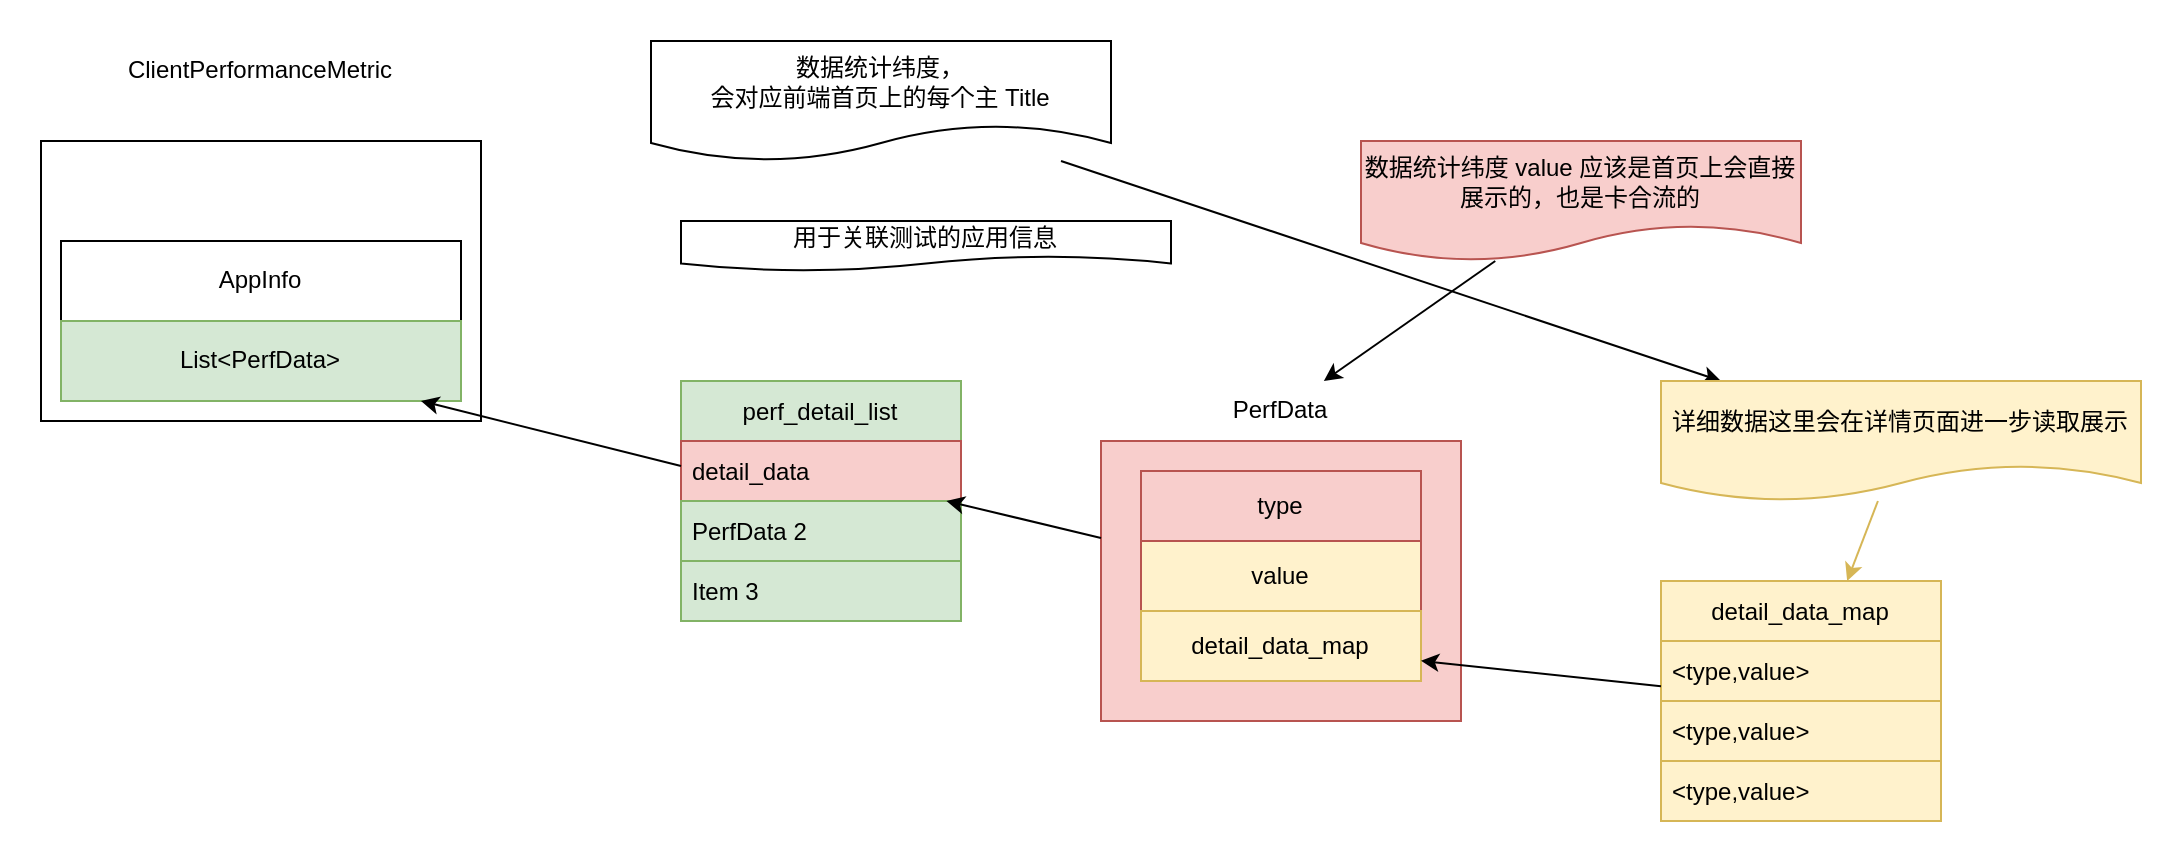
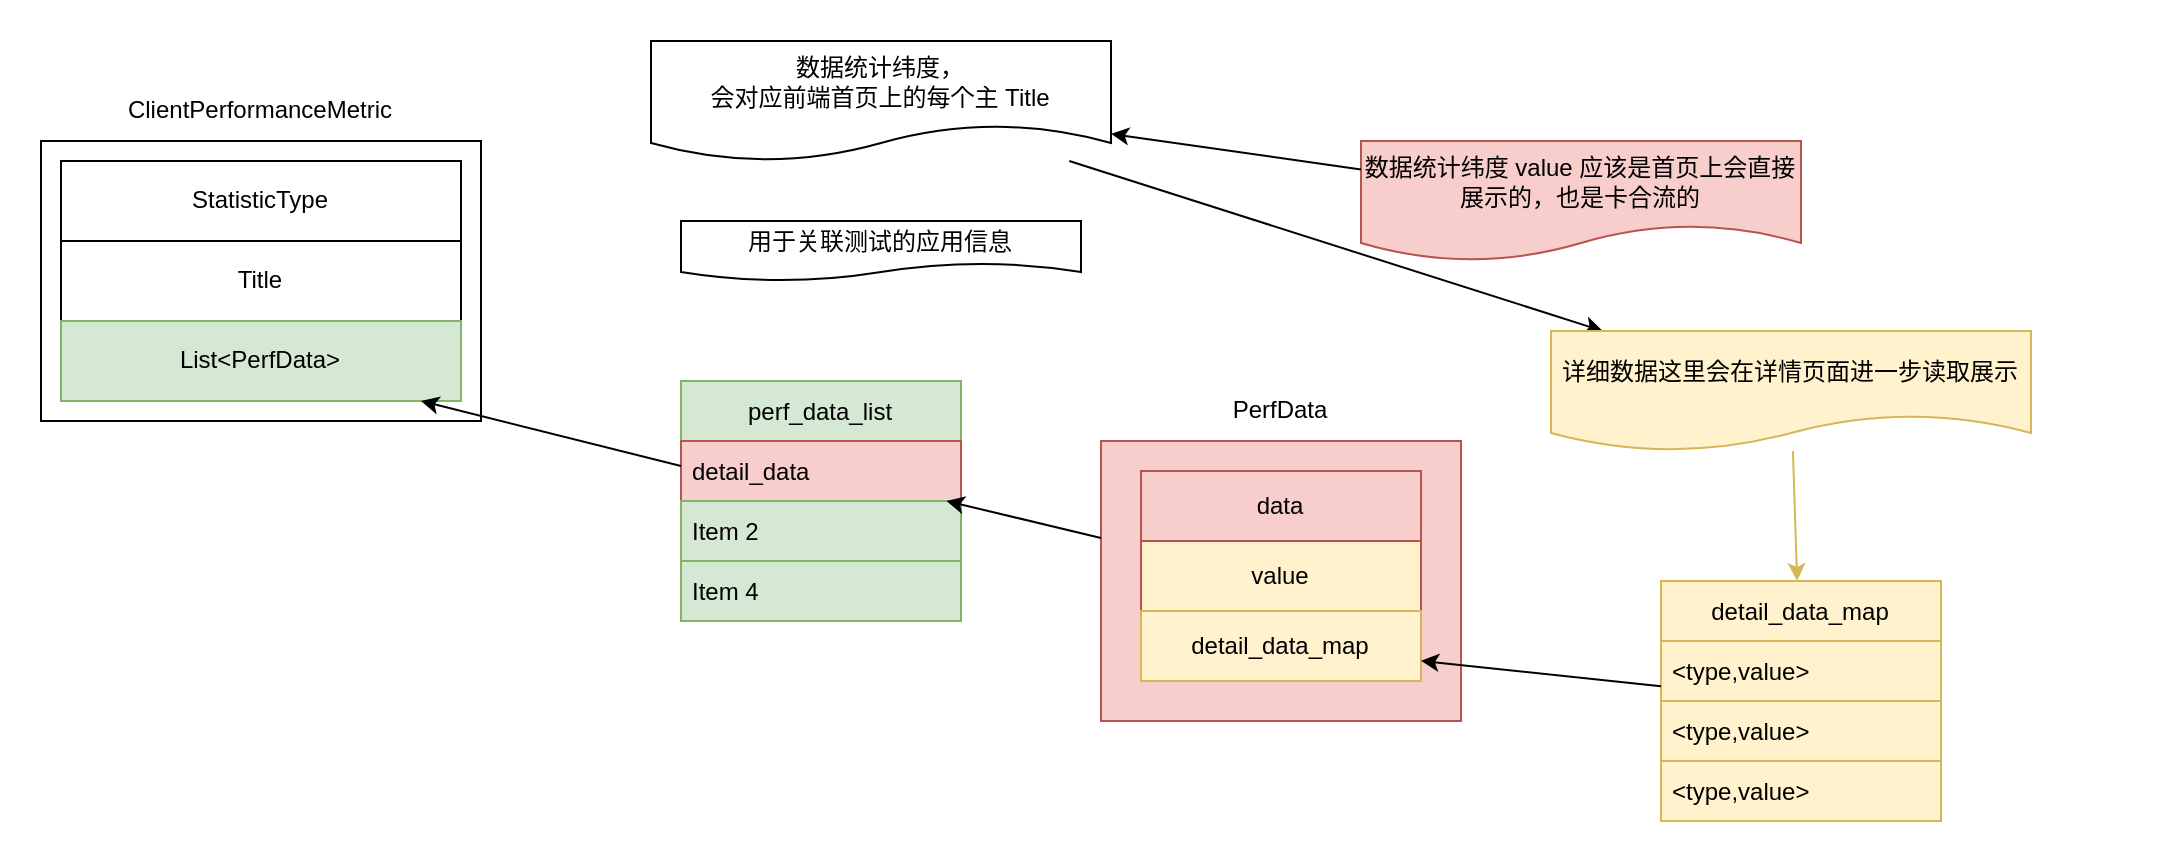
- <mxCell id="6" value="ClientPerformanceMetric" style="text;strokeColor=none;fillColor=none;align=center;verticalAlign=middle;whiteSpace=wrap;rounded=0;" vertex="1" parent="1"><mxGeometry x="30" y="20" width="200" height="30" as="geometry" /></mxCell>
+ <mxCell id="6" value="ClientPerformanceMetric" style="text;strokeColor=none;fillColor=none;align=center;verticalAlign=middle;whiteSpace=wrap;rounded=0;" vertex="1" parent="1"><mxGeometry x="30" y="40" width="200" height="30" as="geometry" /></mxCell>
+ <mxCell id="3" value="StatisticType" style="rounded=0;whiteSpace=wrap;" vertex="1" parent="1"><mxGeometry x="30" y="80" width="200" height="40" as="geometry" /></mxCell>
- <mxCell id="9" value="用于关联测试的应用信息" style="shape=document;whiteSpace=wrap;html=1;boundedLbl=1;" vertex="1" parent="1"><mxGeometry x="340" y="110" width="245" height="25" as="geometry" /></mxCell>
+ <mxCell id="9" value="用于关联测试的应用信息" style="shape=document;whiteSpace=wrap;html=1;boundedLbl=1;" vertex="1" parent="1"><mxGeometry x="340" y="110" width="200" height="30" as="geometry" /></mxCell>
- <mxCell id="4" value="AppInfo" style="rounded=0;whiteSpace=wrap;" vertex="1" parent="1"><mxGeometry x="30" y="120" width="200" height="40" as="geometry" /></mxCell>
+ <mxCell id="4" value="Title" style="rounded=0;whiteSpace=wrap;" vertex="1" parent="1"><mxGeometry x="30" y="120" width="200" height="40" as="geometry" /></mxCell>
- <mxCell id="26" value="" style="endArrow=classic;html=1;rounded=0;" edge="1" parent="1" source="25" target="29"><mxGeometry width="50" height="50" relative="1" as="geometry"><mxPoint x="720" y="40" as="sourcePoint" /><mxPoint x="770" y="-10" as="targetPoint" /></mxGeometry></mxCell>
+ <mxCell id="26" value="" style="endArrow=classic;html=1;rounded=0;" edge="1" parent="1" source="25" target="7"><mxGeometry width="50" height="50" relative="1" as="geometry"><mxPoint x="720" y="40" as="sourcePoint" /><mxPoint x="770" y="-10" as="targetPoint" /></mxGeometry></mxCell>
- <mxCell id="10" value="perf_detail_list" style="swimlane;fontStyle=0;childLayout=stackLayout;horizontal=1;startSize=30;horizontalStack=0;resizeParent=1;resizeParentMax=0;resizeLast=0;collapsible=1;marginBottom=0;html=0;fillColor=#d5e8d4;strokeColor=#82b366;" vertex="1" parent="1"><mxGeometry x="340" y="190" width="140" height="120" as="geometry" /></mxCell>
+ <mxCell id="10" value="perf_data_list" style="swimlane;fontStyle=0;childLayout=stackLayout;horizontal=1;startSize=30;horizontalStack=0;resizeParent=1;resizeParentMax=0;resizeLast=0;collapsible=1;marginBottom=0;html=0;fillColor=#d5e8d4;strokeColor=#82b366;" vertex="1" parent="1"><mxGeometry x="340" y="190" width="140" height="120" as="geometry" /></mxCell>
- <mxCell id="27" value="详细数据这里会在详情页面进一步读取展示" style="shape=document;whiteSpace=wrap;html=1;boundedLbl=1;fillColor=#fff2cc;strokeColor=#d6b656;" vertex="1" parent="1"><mxGeometry x="830" y="190" width="240" height="60" as="geometry" /></mxCell>
+ <mxCell id="27" value="详细数据这里会在详情页面进一步读取展示" style="shape=document;whiteSpace=wrap;html=1;boundedLbl=1;fillColor=#fff2cc;strokeColor=#d6b656;" vertex="1" parent="1"><mxGeometry x="775" y="165" width="240" height="60" as="geometry" /></mxCell>
- <mxCell id="17" value="type" style="rounded=0;whiteSpace=wrap;html=1;fillColor=#f8cecc;strokeColor=#b85450;" vertex="1" parent="1"><mxGeometry x="570" y="235" width="140" height="35" as="geometry" /></mxCell>
+ <mxCell id="17" value="data" style="rounded=0;whiteSpace=wrap;html=1;fillColor=#f8cecc;strokeColor=#b85450;" vertex="1" parent="1"><mxGeometry x="570" y="235" width="140" height="35" as="geometry" /></mxCell>
- <mxCell id="12" value="PerfData 2" style="text;strokeColor=#82b366;fillColor=#d5e8d4;align=left;verticalAlign=middle;spacingLeft=4;spacingRight=4;overflow=hidden;points=[[0,0.5],[1,0.5]];portConstraint=eastwest;rotatable=0;html=0;backgroundOutline=0;expand=1;sketch=0;glass=0;labelBorderColor=none;" vertex="1" parent="10"><mxGeometry y="60" width="140" height="30" as="geometry" /></mxCell>
+ <mxCell id="12" value="Item 2" style="text;strokeColor=#82b366;fillColor=#d5e8d4;align=left;verticalAlign=middle;spacingLeft=4;spacingRight=4;overflow=hidden;points=[[0,0.5],[1,0.5]];portConstraint=eastwest;rotatable=0;html=0;backgroundOutline=0;expand=1;sketch=0;glass=0;labelBorderColor=none;" vertex="1" parent="10"><mxGeometry y="60" width="140" height="30" as="geometry" /></mxCell>
- <mxCell id="13" value="Item 3" style="text;strokeColor=#82b366;fillColor=#d5e8d4;align=left;verticalAlign=middle;spacingLeft=4;spacingRight=4;overflow=hidden;points=[[0,0.5],[1,0.5]];portConstraint=eastwest;rotatable=0;html=0;backgroundOutline=0;expand=1;sketch=0;glass=0;labelBorderColor=none;" vertex="1" parent="10"><mxGeometry y="90" width="140" height="30" as="geometry" /></mxCell>
+ <mxCell id="13" value="Item 4" style="text;strokeColor=#82b366;fillColor=#d5e8d4;align=left;verticalAlign=middle;spacingLeft=4;spacingRight=4;overflow=hidden;points=[[0,0.5],[1,0.5]];portConstraint=eastwest;rotatable=0;html=0;backgroundOutline=0;expand=1;sketch=0;glass=0;labelBorderColor=none;" vertex="1" parent="10"><mxGeometry y="90" width="140" height="30" as="geometry" /></mxCell>
